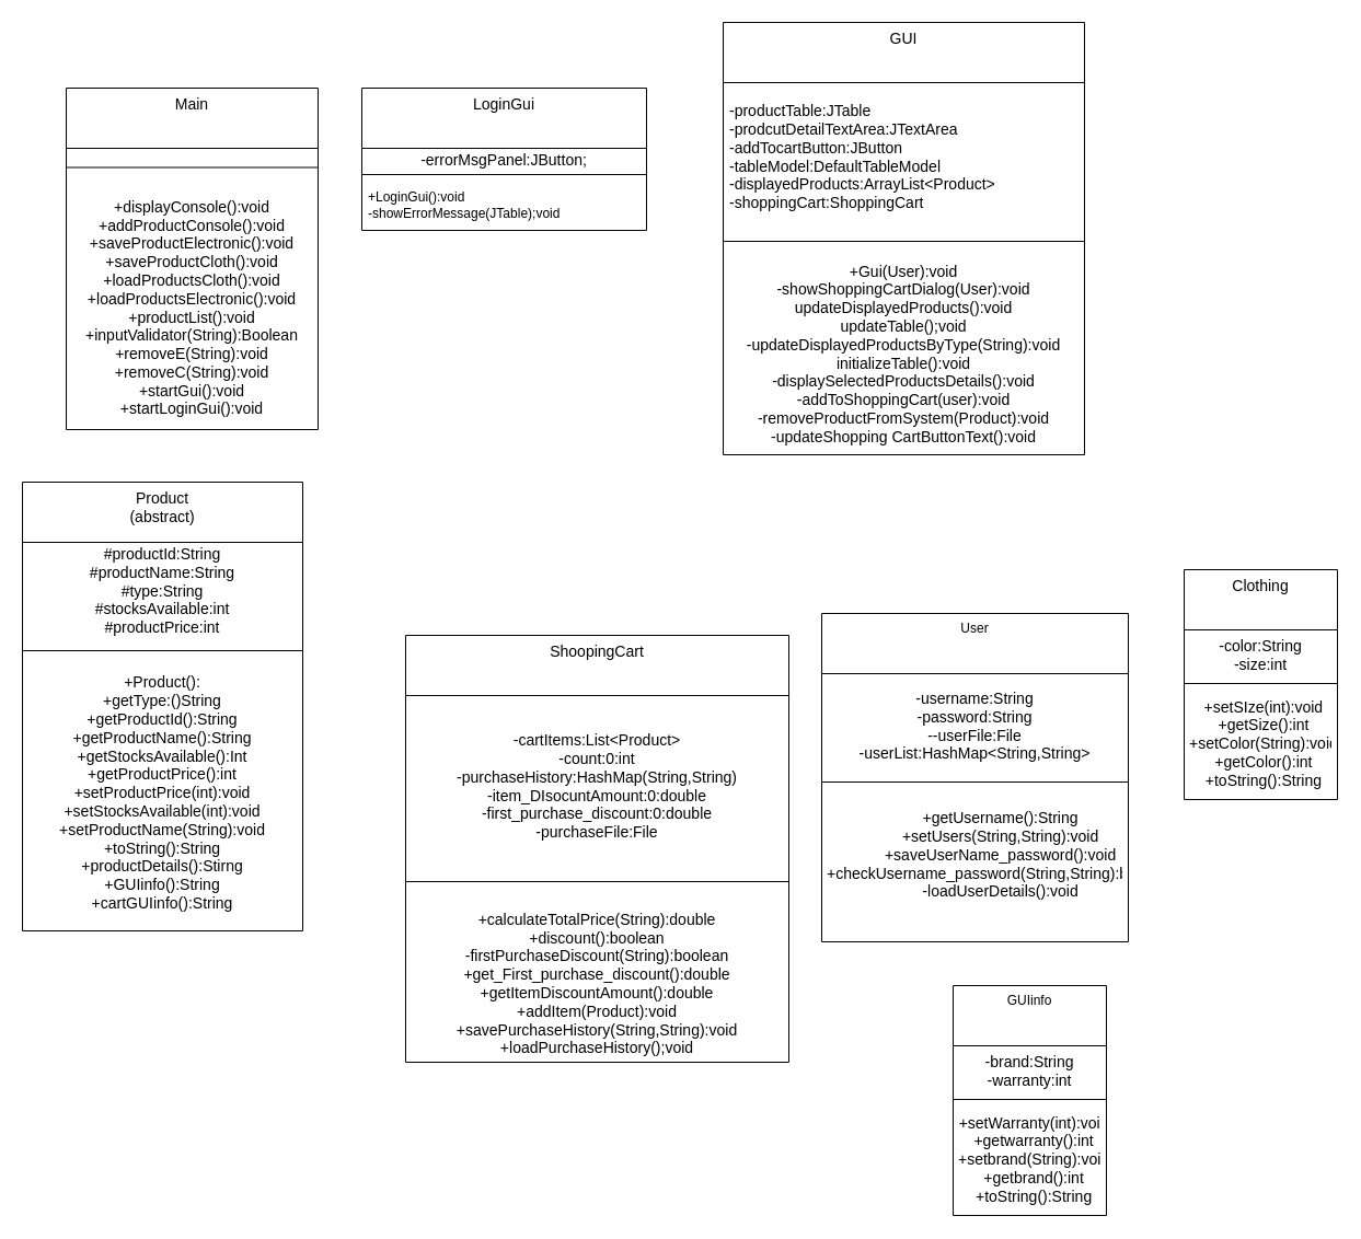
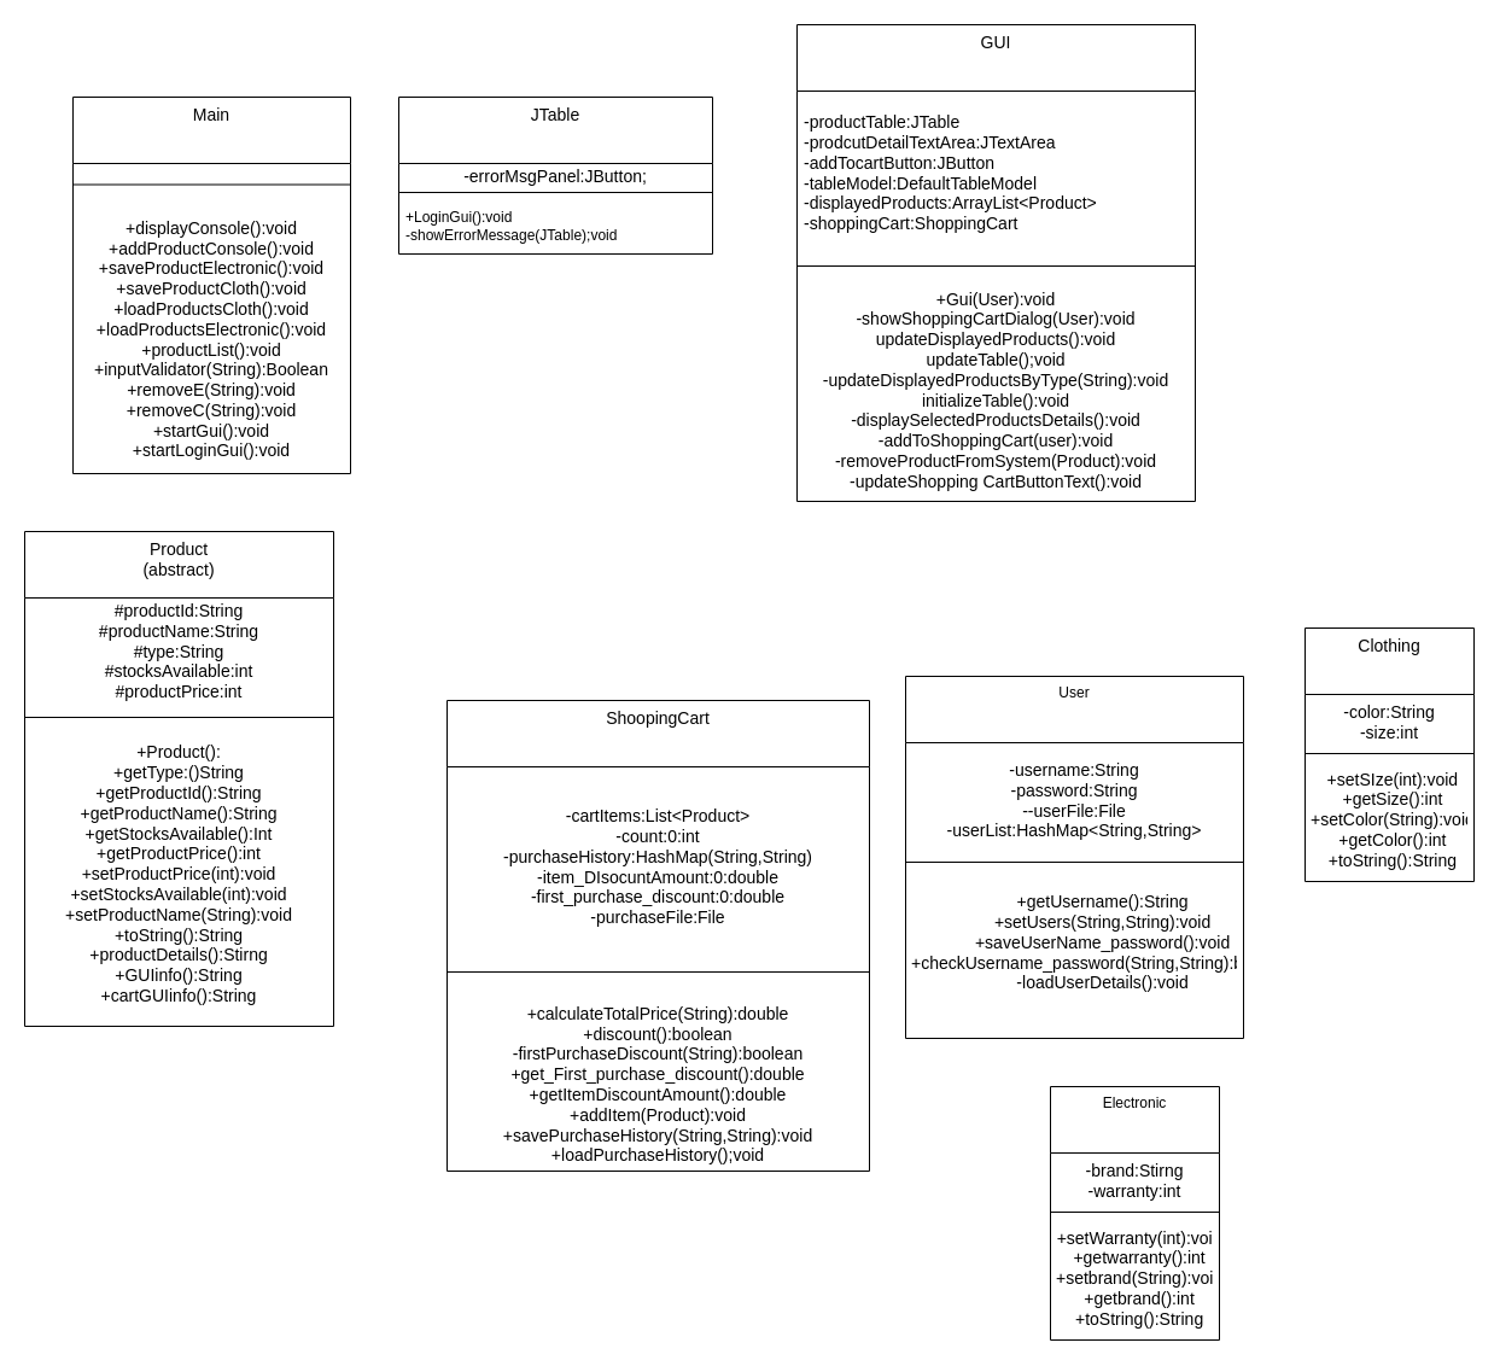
- <mxCell id="5" value="&lt;font style=&quot;font-size: 14px;&quot;&gt;LoginGui&lt;/font&gt;" style="swimlane;fontStyle=0;align=center;verticalAlign=top;childLayout=stackLayout;horizontal=1;startSize=55;horizontalStack=0;resizeParent=1;resizeParentMax=0;resizeLast=0;collapsible=0;marginBottom=0;html=1;whiteSpace=wrap;" vertex="1" parent="1"><mxGeometry x="330" y="80" width="260" height="130" as="geometry" /></mxCell>
+ <mxCell id="5" value="&lt;font style=&quot;font-size: 14px;&quot;&gt;JTable&lt;/font&gt;" style="swimlane;fontStyle=0;align=center;verticalAlign=top;childLayout=stackLayout;horizontal=1;startSize=55;horizontalStack=0;resizeParent=1;resizeParentMax=0;resizeLast=0;collapsible=0;marginBottom=0;html=1;whiteSpace=wrap;" vertex="1" parent="1"><mxGeometry x="330" y="80" width="260" height="130" as="geometry" /></mxCell>
- <mxCell id="29" value="GUIinfo" style="swimlane;fontStyle=0;align=center;verticalAlign=top;childLayout=stackLayout;horizontal=1;startSize=55;horizontalStack=0;resizeParent=1;resizeParentMax=0;resizeLast=0;collapsible=0;marginBottom=0;html=1;whiteSpace=wrap;" vertex="1" parent="1"><mxGeometry x="870" y="900" width="140" height="210" as="geometry" /></mxCell>
+ <mxCell id="29" value="Electronic" style="swimlane;fontStyle=0;align=center;verticalAlign=top;childLayout=stackLayout;horizontal=1;startSize=55;horizontalStack=0;resizeParent=1;resizeParentMax=0;resizeLast=0;collapsible=0;marginBottom=0;html=1;whiteSpace=wrap;" vertex="1" parent="1"><mxGeometry x="870" y="900" width="140" height="210" as="geometry" /></mxCell>
- <mxCell id="30" value="&lt;font style=&quot;font-size: 14px;&quot;&gt;-brand:String&lt;br&gt;-warranty:int&lt;/font&gt;" style="text;html=1;strokeColor=none;fillColor=none;align=center;verticalAlign=middle;spacingLeft=4;spacingRight=4;overflow=hidden;rotatable=0;points=[[0,0.5],[1,0.5]];portConstraint=eastwest;whiteSpace=wrap;" vertex="1" parent="29"><mxGeometry y="55" width="140" height="45" as="geometry" /></mxCell>
+ <mxCell id="30" value="&lt;font style=&quot;font-size: 14px;&quot;&gt;-brand:Stirng&lt;br&gt;-warranty:int&lt;/font&gt;" style="text;html=1;strokeColor=none;fillColor=none;align=center;verticalAlign=middle;spacingLeft=4;spacingRight=4;overflow=hidden;rotatable=0;points=[[0,0.5],[1,0.5]];portConstraint=eastwest;whiteSpace=wrap;" vertex="1" parent="29"><mxGeometry y="55" width="140" height="45" as="geometry" /></mxCell>
